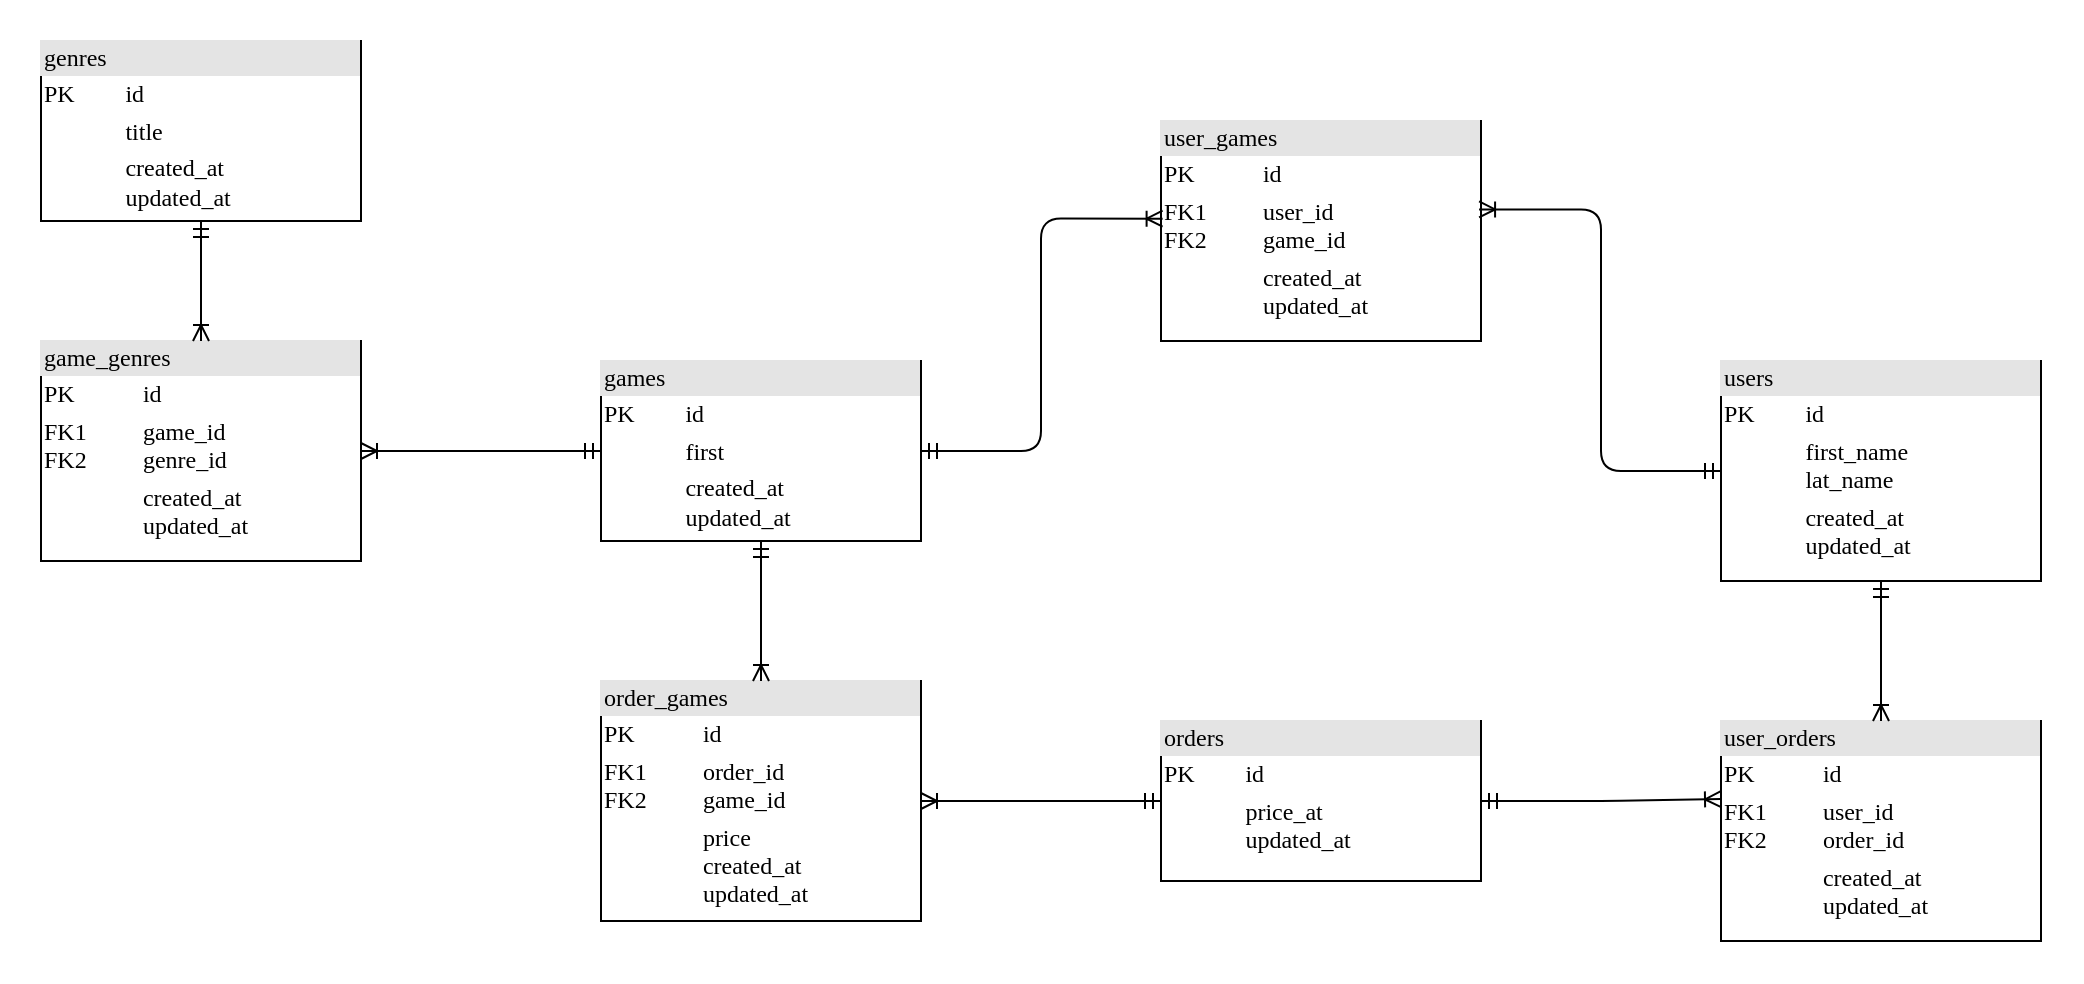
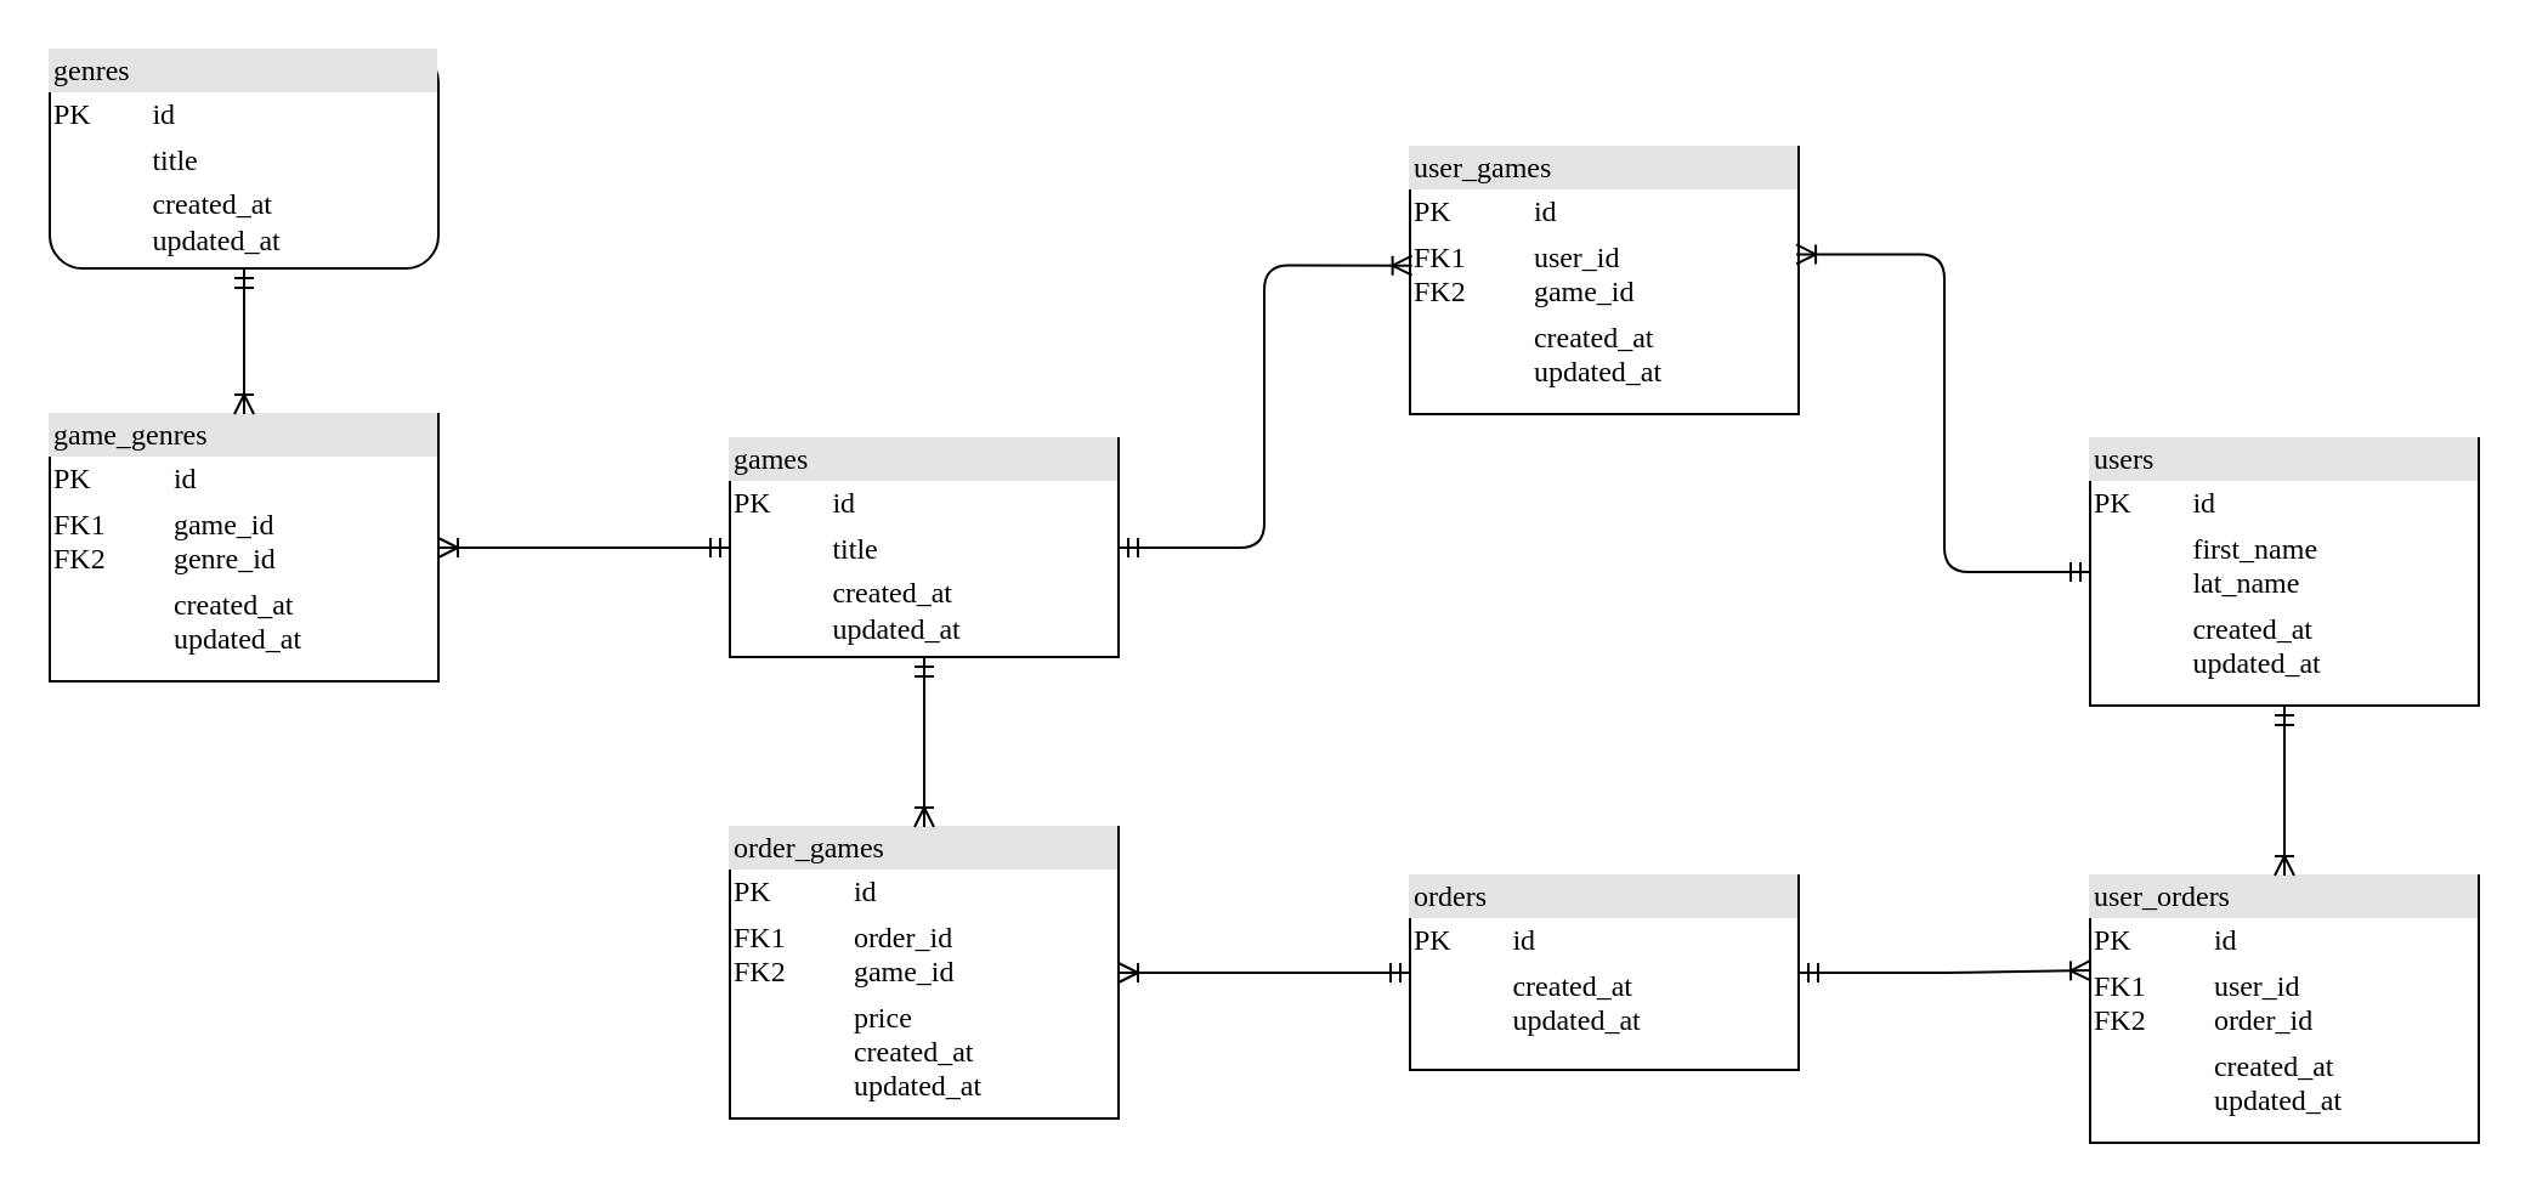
- <mxCell id="7" value="&lt;div style=&quot;box-sizing: border-box ; width: 100% ; background: #e4e4e4 ; padding: 2px&quot;&gt;genres&lt;/div&gt;&lt;table style=&quot;width: 100% ; font-size: 1em&quot; cellpadding=&quot;2&quot; cellspacing=&quot;0&quot;&gt;&lt;tbody&gt;&lt;tr&gt;&lt;td&gt;PK&lt;/td&gt;&lt;td&gt;id&lt;/td&gt;&lt;/tr&gt;&lt;tr&gt;&lt;td&gt;&lt;br&gt;&lt;/td&gt;&lt;td&gt;title&lt;/td&gt;&lt;/tr&gt;&lt;tr&gt;&lt;td&gt;&lt;/td&gt;&lt;td&gt;created_at&lt;br&gt;updated_at&lt;/td&gt;&lt;/tr&gt;&lt;/tbody&gt;&lt;/table&gt;" style="verticalAlign=top;align=left;overflow=fill;html=1;rounded=0;shadow=0;comic=0;labelBackgroundColor=none;strokeWidth=1;fontFamily=Verdana;fontSize=12" vertex="1" parent="1"><mxGeometry x="20" y="20" width="160" height="90" as="geometry" /></mxCell>
+ <mxCell id="7" value="&lt;div style=&quot;box-sizing: border-box ; width: 100% ; background: #e4e4e4 ; padding: 2px&quot;&gt;genres&lt;/div&gt;&lt;table style=&quot;width: 100% ; font-size: 1em&quot; cellpadding=&quot;2&quot; cellspacing=&quot;0&quot;&gt;&lt;tbody&gt;&lt;tr&gt;&lt;td&gt;PK&lt;/td&gt;&lt;td&gt;id&lt;/td&gt;&lt;/tr&gt;&lt;tr&gt;&lt;td&gt;&lt;br&gt;&lt;/td&gt;&lt;td&gt;title&lt;/td&gt;&lt;/tr&gt;&lt;tr&gt;&lt;td&gt;&lt;/td&gt;&lt;td&gt;created_at&lt;br&gt;updated_at&lt;/td&gt;&lt;/tr&gt;&lt;/tbody&gt;&lt;/table&gt;" style="verticalAlign=top;align=left;overflow=fill;html=1;shadow=0;comic=0;labelBackgroundColor=none;strokeWidth=1;fontFamily=Verdana;fontSize=12;rounded=1;" vertex="1" parent="1"><mxGeometry x="20" y="20" width="160" height="90" as="geometry" /></mxCell>
- <mxCell id="2" value="&lt;div style=&quot;box-sizing: border-box ; width: 100% ; background: #e4e4e4 ; padding: 2px&quot;&gt;games&lt;/div&gt;&lt;table style=&quot;width: 100% ; font-size: 1em&quot; cellpadding=&quot;2&quot; cellspacing=&quot;0&quot;&gt;&lt;tbody&gt;&lt;tr&gt;&lt;td&gt;PK&lt;/td&gt;&lt;td&gt;id&lt;/td&gt;&lt;/tr&gt;&lt;tr&gt;&lt;td&gt;&lt;br&gt;&lt;/td&gt;&lt;td&gt;first&lt;/td&gt;&lt;/tr&gt;&lt;tr&gt;&lt;td&gt;&lt;/td&gt;&lt;td&gt;created_at&lt;br&gt;updated_at&lt;/td&gt;&lt;/tr&gt;&lt;/tbody&gt;&lt;/table&gt;" style="verticalAlign=top;align=left;overflow=fill;html=1;rounded=0;shadow=0;comic=0;labelBackgroundColor=none;strokeWidth=1;fontFamily=Verdana;fontSize=12" parent="1" vertex="1"><mxGeometry x="300" y="180" width="160" height="90" as="geometry" /></mxCell>
+ <mxCell id="2" value="&lt;div style=&quot;box-sizing: border-box ; width: 100% ; background: #e4e4e4 ; padding: 2px&quot;&gt;games&lt;/div&gt;&lt;table style=&quot;width: 100% ; font-size: 1em&quot; cellpadding=&quot;2&quot; cellspacing=&quot;0&quot;&gt;&lt;tbody&gt;&lt;tr&gt;&lt;td&gt;PK&lt;/td&gt;&lt;td&gt;id&lt;/td&gt;&lt;/tr&gt;&lt;tr&gt;&lt;td&gt;&lt;br&gt;&lt;/td&gt;&lt;td&gt;title&lt;/td&gt;&lt;/tr&gt;&lt;tr&gt;&lt;td&gt;&lt;/td&gt;&lt;td&gt;created_at&lt;br&gt;updated_at&lt;/td&gt;&lt;/tr&gt;&lt;/tbody&gt;&lt;/table&gt;" style="verticalAlign=top;align=left;overflow=fill;html=1;rounded=0;shadow=0;comic=0;labelBackgroundColor=none;strokeWidth=1;fontFamily=Verdana;fontSize=12" parent="1" vertex="1"><mxGeometry x="300" y="180" width="160" height="90" as="geometry" /></mxCell>
- <mxCell id="11" value="&lt;div style=&quot;box-sizing: border-box ; width: 100% ; background: #e4e4e4 ; padding: 2px&quot;&gt;orders&lt;/div&gt;&lt;table style=&quot;width: 100% ; font-size: 1em&quot; cellpadding=&quot;2&quot; cellspacing=&quot;0&quot;&gt;&lt;tbody&gt;&lt;tr&gt;&lt;td&gt;PK&lt;/td&gt;&lt;td&gt;id&lt;/td&gt;&lt;/tr&gt;&lt;tr&gt;&lt;td&gt;&lt;br&gt;&lt;/td&gt;&lt;td&gt;price_at&lt;br&gt;updated_at&lt;br&gt;&lt;/td&gt;&lt;/tr&gt;&lt;/tbody&gt;&lt;/table&gt;" style="verticalAlign=top;align=left;overflow=fill;html=1;rounded=0;shadow=0;comic=0;labelBackgroundColor=none;strokeWidth=1;fontFamily=Verdana;fontSize=12" vertex="1" parent="1"><mxGeometry x="580" y="360" width="160" height="80" as="geometry" /></mxCell>
+ <mxCell id="11" value="&lt;div style=&quot;box-sizing: border-box ; width: 100% ; background: #e4e4e4 ; padding: 2px&quot;&gt;orders&lt;/div&gt;&lt;table style=&quot;width: 100% ; font-size: 1em&quot; cellpadding=&quot;2&quot; cellspacing=&quot;0&quot;&gt;&lt;tbody&gt;&lt;tr&gt;&lt;td&gt;PK&lt;/td&gt;&lt;td&gt;id&lt;/td&gt;&lt;/tr&gt;&lt;tr&gt;&lt;td&gt;&lt;br&gt;&lt;/td&gt;&lt;td&gt;created_at&lt;br&gt;updated_at&lt;br&gt;&lt;/td&gt;&lt;/tr&gt;&lt;/tbody&gt;&lt;/table&gt;" style="verticalAlign=top;align=left;overflow=fill;html=1;rounded=0;shadow=0;comic=0;labelBackgroundColor=none;strokeWidth=1;fontFamily=Verdana;fontSize=12" vertex="1" parent="1"><mxGeometry x="580" y="360" width="160" height="80" as="geometry" /></mxCell>
